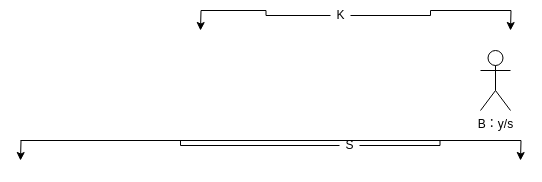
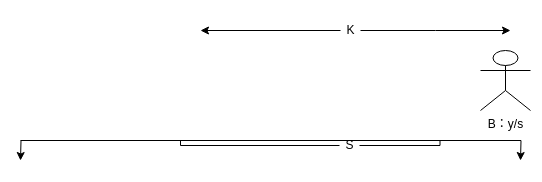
- <mxCell id="9" value="K" style="text;html=1;align=center;verticalAlign=middle;resizable=0;points=[];autosize=1;" vertex="1" parent="1"><mxGeometry x="330" y="5" width="20" height="20" as="geometry" /></mxCell>
+ <mxCell id="9" value="K" style="text;html=1;align=center;verticalAlign=middle;resizable=0;points=[];autosize=1;" vertex="1" parent="1"><mxGeometry x="340" y="20" width="20" height="20" as="geometry" /></mxCell>
- <mxCell id="3" value="B：y/s" style="shape=umlActor;verticalLabelPosition=bottom;verticalAlign=top;html=1;outlineConnect=0;" vertex="1" parent="1"><mxGeometry x="480" y="50" width="30" height="60" as="geometry" /></mxCell>
+ <mxCell id="3" value="B：y/s" style="shape=umlActor;verticalLabelPosition=bottom;verticalAlign=top;html=1;outlineConnect=0;" vertex="1" parent="1"><mxGeometry x="480" y="50" width="50" height="60" as="geometry" /></mxCell>
